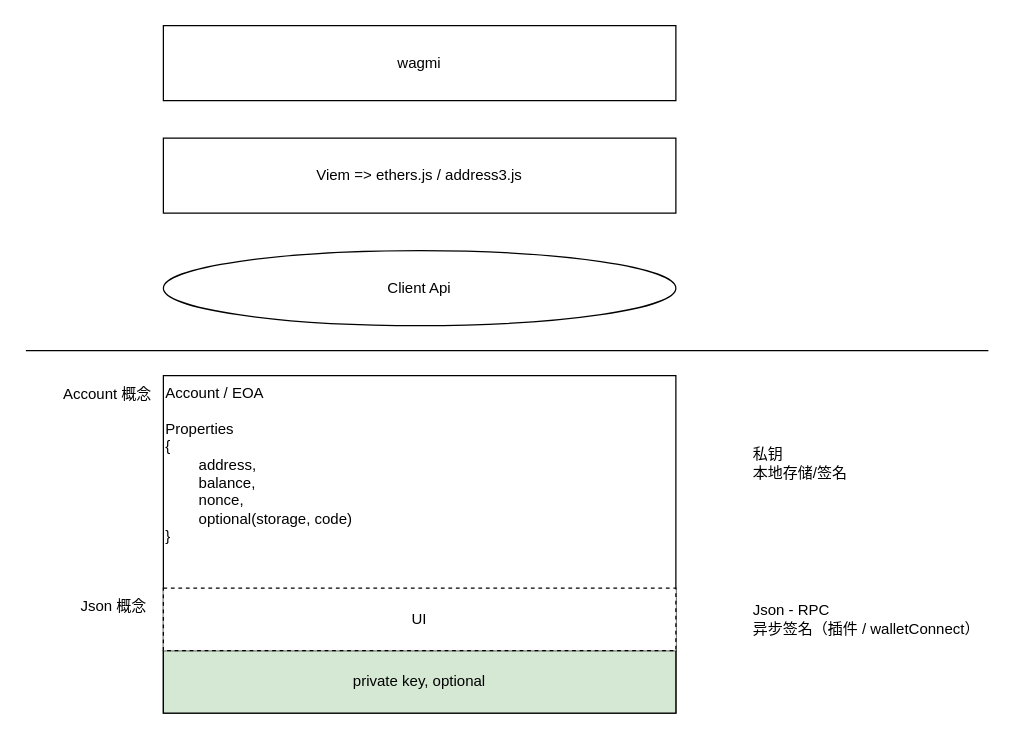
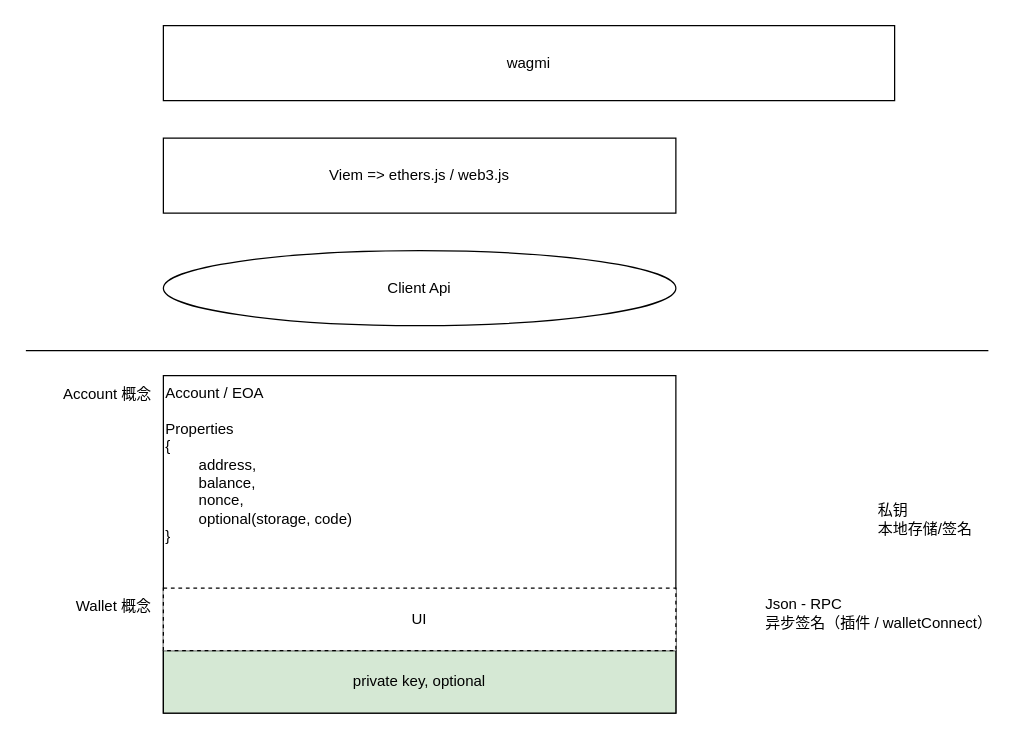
- <mxCell id="13" value="wagmi" style="rounded=0;whiteSpace=wrap;html=1;" vertex="1" parent="1"><mxGeometry x="130" y="20" width="410" height="60" as="geometry" /></mxCell>
+ <mxCell id="13" value="wagmi" style="rounded=0;whiteSpace=wrap;html=1;" vertex="1" parent="1"><mxGeometry x="130" y="20" width="585" height="60" as="geometry" /></mxCell>
- <mxCell id="12" value="Viem =&amp;gt; ethers.js / address3.js" style="rounded=0;whiteSpace=wrap;html=1;" vertex="1" parent="1"><mxGeometry x="130" y="110" width="410" height="60" as="geometry" /></mxCell>
+ <mxCell id="12" value="Viem =&amp;gt; ethers.js / web3.js" style="rounded=0;whiteSpace=wrap;html=1;" vertex="1" parent="1"><mxGeometry x="130" y="110" width="410" height="60" as="geometry" /></mxCell>
- <mxCell id="14" value="私钥&lt;br&gt;本地存储/签名" style="text;html=1;align=left;verticalAlign=middle;resizable=0;points=[];autosize=1;strokeColor=none;fillColor=none;" vertex="1" parent="1"><mxGeometry x="600" y="350" width="100" height="40" as="geometry" /></mxCell>
+ <mxCell id="14" value="私钥&lt;br&gt;本地存储/签名" style="text;html=1;align=left;verticalAlign=middle;resizable=0;points=[];autosize=1;strokeColor=none;fillColor=none;" vertex="1" parent="1"><mxGeometry x="700" y="395" width="100" height="40" as="geometry" /></mxCell>
- <mxCell id="9" value="Json 概念" style="text;html=1;align=center;verticalAlign=middle;resizable=0;points=[];autosize=1;strokeColor=none;fillColor=none;" vertex="1" parent="3"><mxGeometry x="10" y="170" width="80" height="30" as="geometry" /></mxCell>
+ <mxCell id="9" value="Wallet 概念" style="text;html=1;align=center;verticalAlign=middle;resizable=0;points=[];autosize=1;strokeColor=none;fillColor=none;" vertex="1" parent="3"><mxGeometry x="10" y="170" width="80" height="30" as="geometry" /></mxCell>
- <mxCell id="15" value="Json - RPC&lt;br&gt;异步签名（插件 / walletConnect）" style="text;html=1;align=left;verticalAlign=middle;resizable=0;points=[];autosize=1;strokeColor=none;fillColor=none;" vertex="1" parent="1"><mxGeometry x="600" y="475" width="200" height="40" as="geometry" /></mxCell>
+ <mxCell id="15" value="Json - RPC&lt;br&gt;异步签名（插件 / walletConnect）" style="text;html=1;align=left;verticalAlign=middle;resizable=0;points=[];autosize=1;strokeColor=none;fillColor=none;" vertex="1" parent="1"><mxGeometry x="610" y="470" width="200" height="40" as="geometry" /></mxCell>
